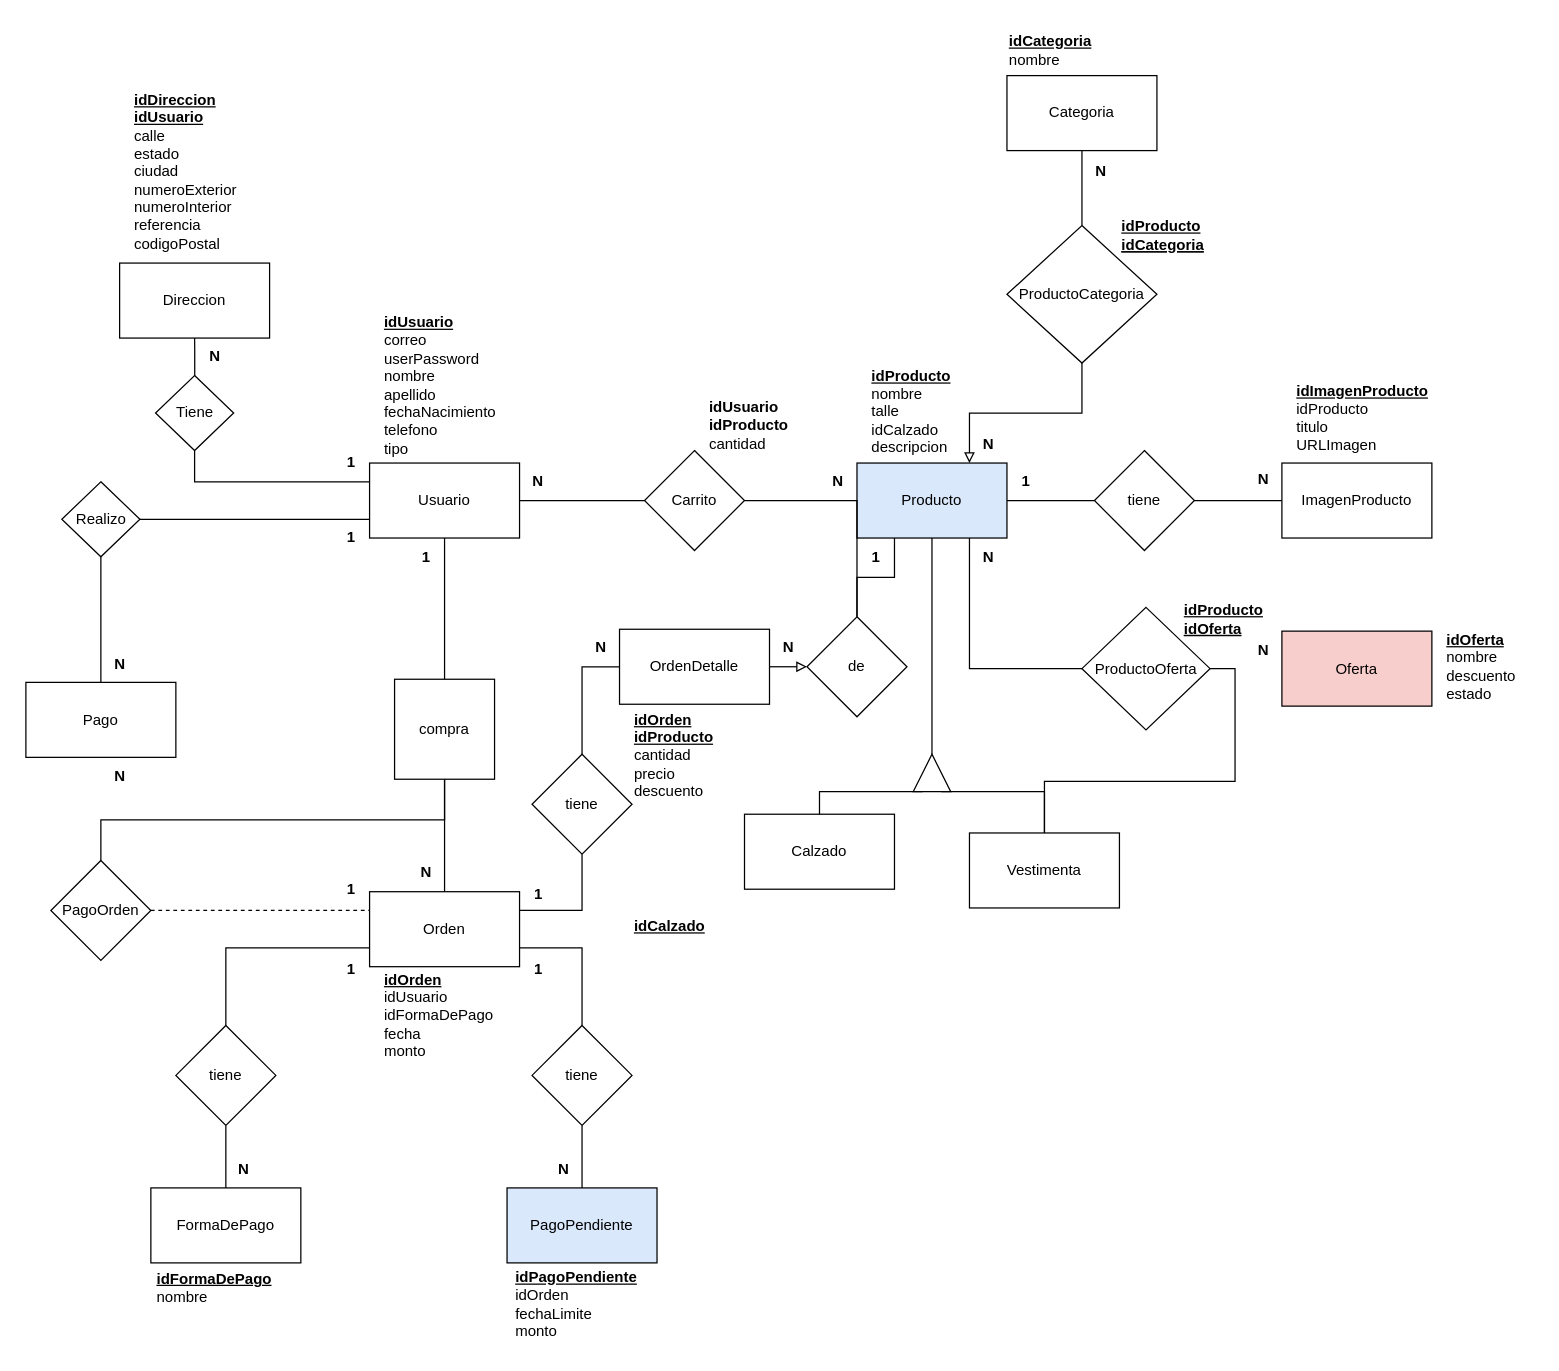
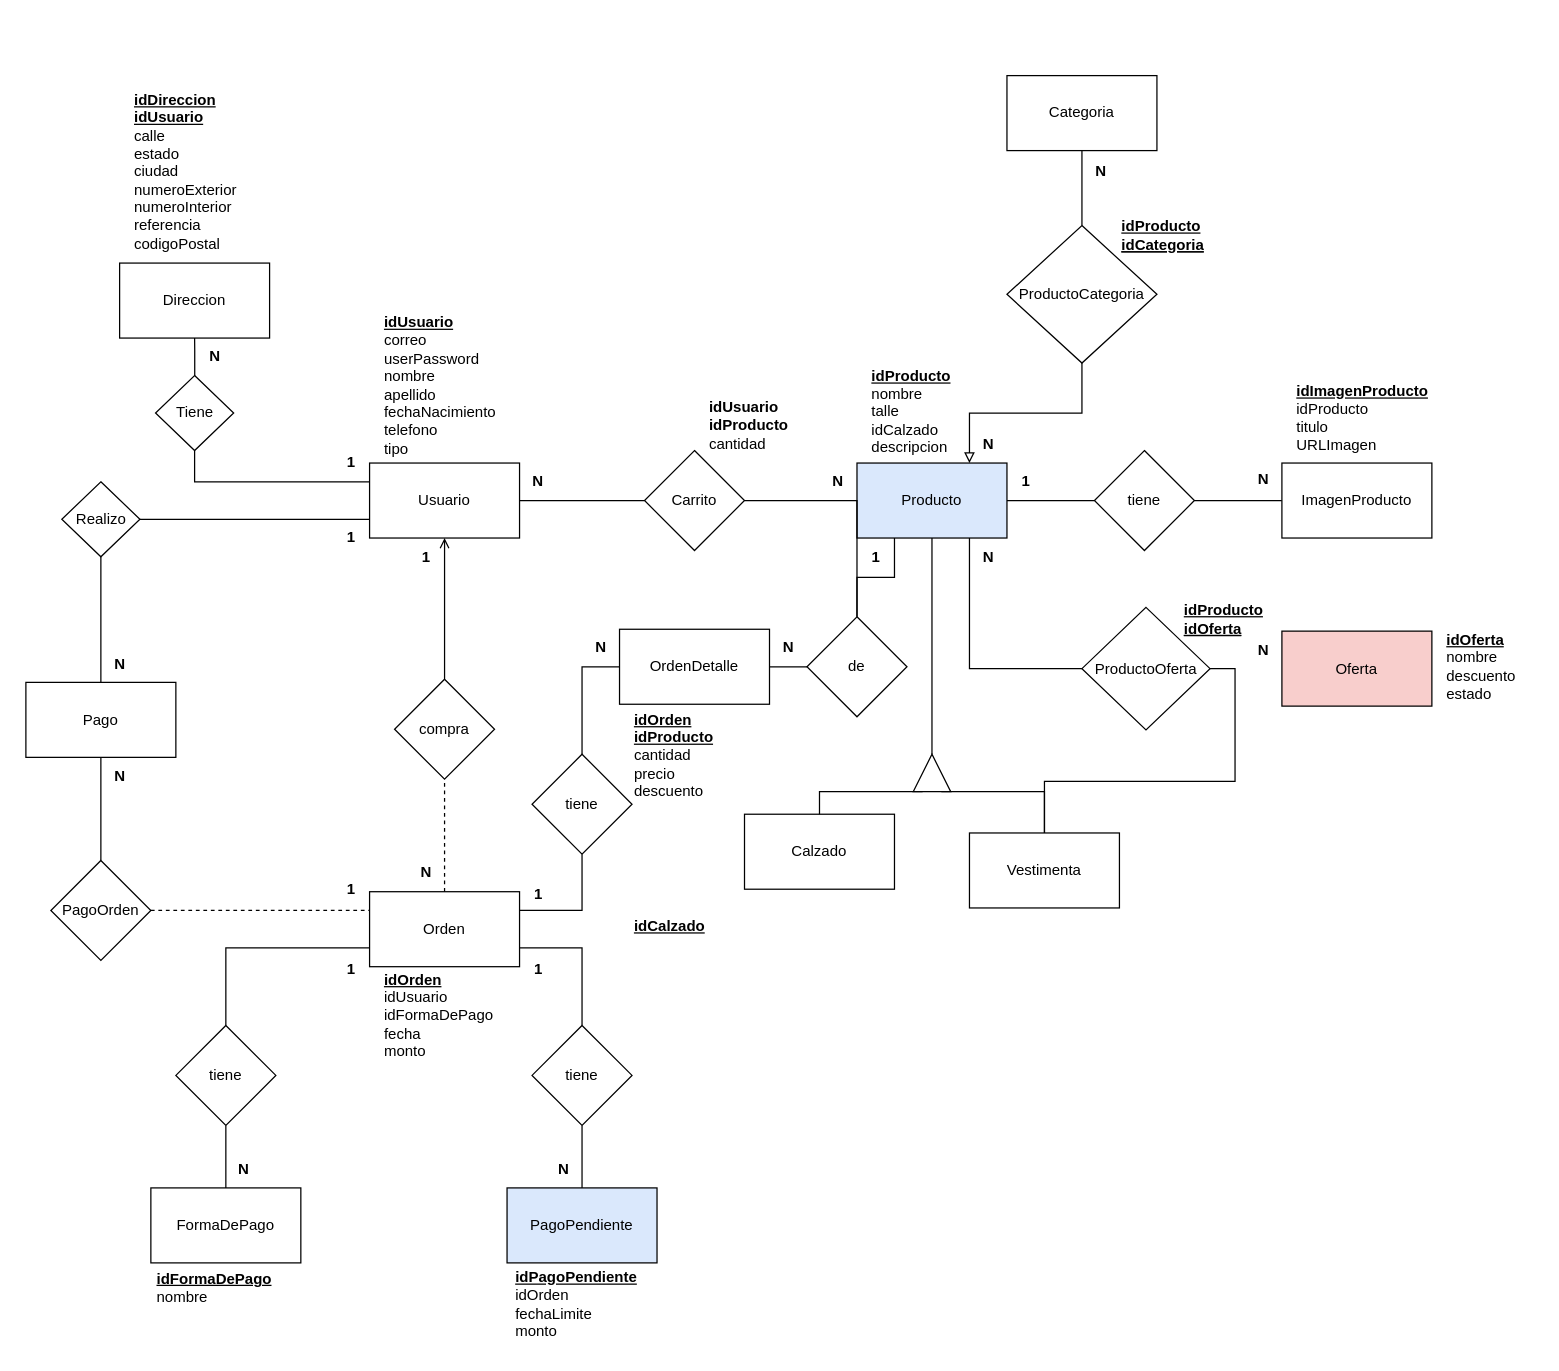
- <mxCell id="70" value="&lt;div style=&quot;text-align: left;&quot;&gt;&lt;b style=&quot;background-color: initial;&quot;&gt;&lt;u&gt;idCategoria&lt;/u&gt;&lt;/b&gt;&lt;/div&gt;&lt;div style=&quot;text-align: left;&quot;&gt;&lt;span style=&quot;background-color: initial;&quot;&gt;nombre&lt;/span&gt;&lt;/div&gt;" style="text;html=1;strokeColor=none;fillColor=none;align=center;verticalAlign=middle;rounded=0;whiteSpace=wrap;" parent="1" vertex="1"><mxGeometry x="805" y="20" width="70" height="40" as="geometry" /></mxCell>
- <mxCell id="30" style="edgeStyle=orthogonalEdgeStyle;rounded=0;orthogonalLoop=1;jettySize=auto;html=1;endArrow=none;endFill=0;exitX=0.5;exitY=0;exitDx=0;exitDy=0;entryX=0.5;entryY=1;entryDx=0;entryDy=0;" parent="1" source="31" target="3" edge="1"><mxGeometry relative="1" as="geometry"><mxPoint x="345" y="430" as="targetPoint" /><Array as="points"><mxPoint x="355" y="480" /><mxPoint x="355" y="480" /></Array></mxGeometry></mxCell>
+ <mxCell id="30" style="edgeStyle=orthogonalEdgeStyle;rounded=0;orthogonalLoop=1;jettySize=auto;html=1;endArrow=open;endFill=0;exitX=0.5;exitY=0;exitDx=0;exitDy=0;entryX=0.5;entryY=1;entryDx=0;entryDy=0;" parent="1" source="31" target="3" edge="1"><mxGeometry relative="1" as="geometry"><mxPoint x="345" y="430" as="targetPoint" /><Array as="points"><mxPoint x="355" y="480" /><mxPoint x="355" y="480" /></Array></mxGeometry></mxCell>
- <mxCell id="47" style="edgeStyle=orthogonalEdgeStyle;rounded=0;orthogonalLoop=1;jettySize=auto;html=1;exitX=1;exitY=0.5;exitDx=0;exitDy=0;entryX=0;entryY=0.5;entryDx=0;entryDy=0;endArrow=block;endFill=0;" parent="1" source="48" target="54" edge="1"><mxGeometry relative="1" as="geometry" /></mxCell>
+ <mxCell id="47" style="edgeStyle=orthogonalEdgeStyle;rounded=0;orthogonalLoop=1;jettySize=auto;html=1;exitX=1;exitY=0.5;exitDx=0;exitDy=0;entryX=0;entryY=0.5;entryDx=0;entryDy=0;endArrow=none;endFill=0;" parent="1" source="48" target="54" edge="1"><mxGeometry relative="1" as="geometry" /></mxCell>
- <mxCell id="31" value="compra" style="whiteSpace=wrap;html=1;rounded=0;" parent="1" vertex="1"><mxGeometry x="315" y="543" width="80" height="80" as="geometry" /></mxCell>
+ <mxCell id="31" value="compra" style="rhombus;whiteSpace=wrap;html=1;" parent="1" vertex="1"><mxGeometry x="315" y="543" width="80" height="80" as="geometry" /></mxCell>
- <mxCell id="25" style="edgeStyle=orthogonalEdgeStyle;rounded=0;orthogonalLoop=1;jettySize=auto;html=1;exitX=0.5;exitY=0;exitDx=0;exitDy=0;endArrow=none;endFill=0;" parent="1" source="39" target="31" edge="1"><mxGeometry relative="1" as="geometry" /></mxCell>
+ <mxCell id="25" style="edgeStyle=orthogonalEdgeStyle;rounded=0;orthogonalLoop=1;jettySize=auto;html=1;exitX=0.5;exitY=0;exitDx=0;exitDy=0;entryX=0.5;entryY=1;entryDx=0;entryDy=0;endArrow=none;endFill=0;" parent="1" source="39" target="37" edge="1"><mxGeometry relative="1" as="geometry" /></mxCell>
- <mxCell id="29" value="" style="endArrow=none;startArrow=none;html=1;rounded=0;entryX=0.5;entryY=1;entryDx=0;entryDy=0;exitX=0.5;exitY=0;exitDx=0;exitDy=0;endFill=0;startFill=0;" parent="1" source="28" target="31" edge="1"><mxGeometry width="50" height="50" relative="1" as="geometry"><mxPoint x="595" y="663" as="sourcePoint" /><mxPoint x="645" y="613" as="targetPoint" /></mxGeometry></mxCell>
+ <mxCell id="29" value="" style="endArrow=none;startArrow=none;html=1;rounded=0;entryX=0.5;entryY=1;entryDx=0;entryDy=0;exitX=0.5;exitY=0;exitDx=0;exitDy=0;endFill=0;startFill=0;dashed=1;" parent="1" source="28" target="31" edge="1"><mxGeometry width="50" height="50" relative="1" as="geometry"><mxPoint x="595" y="663" as="sourcePoint" /><mxPoint x="645" y="613" as="targetPoint" /></mxGeometry></mxCell>
